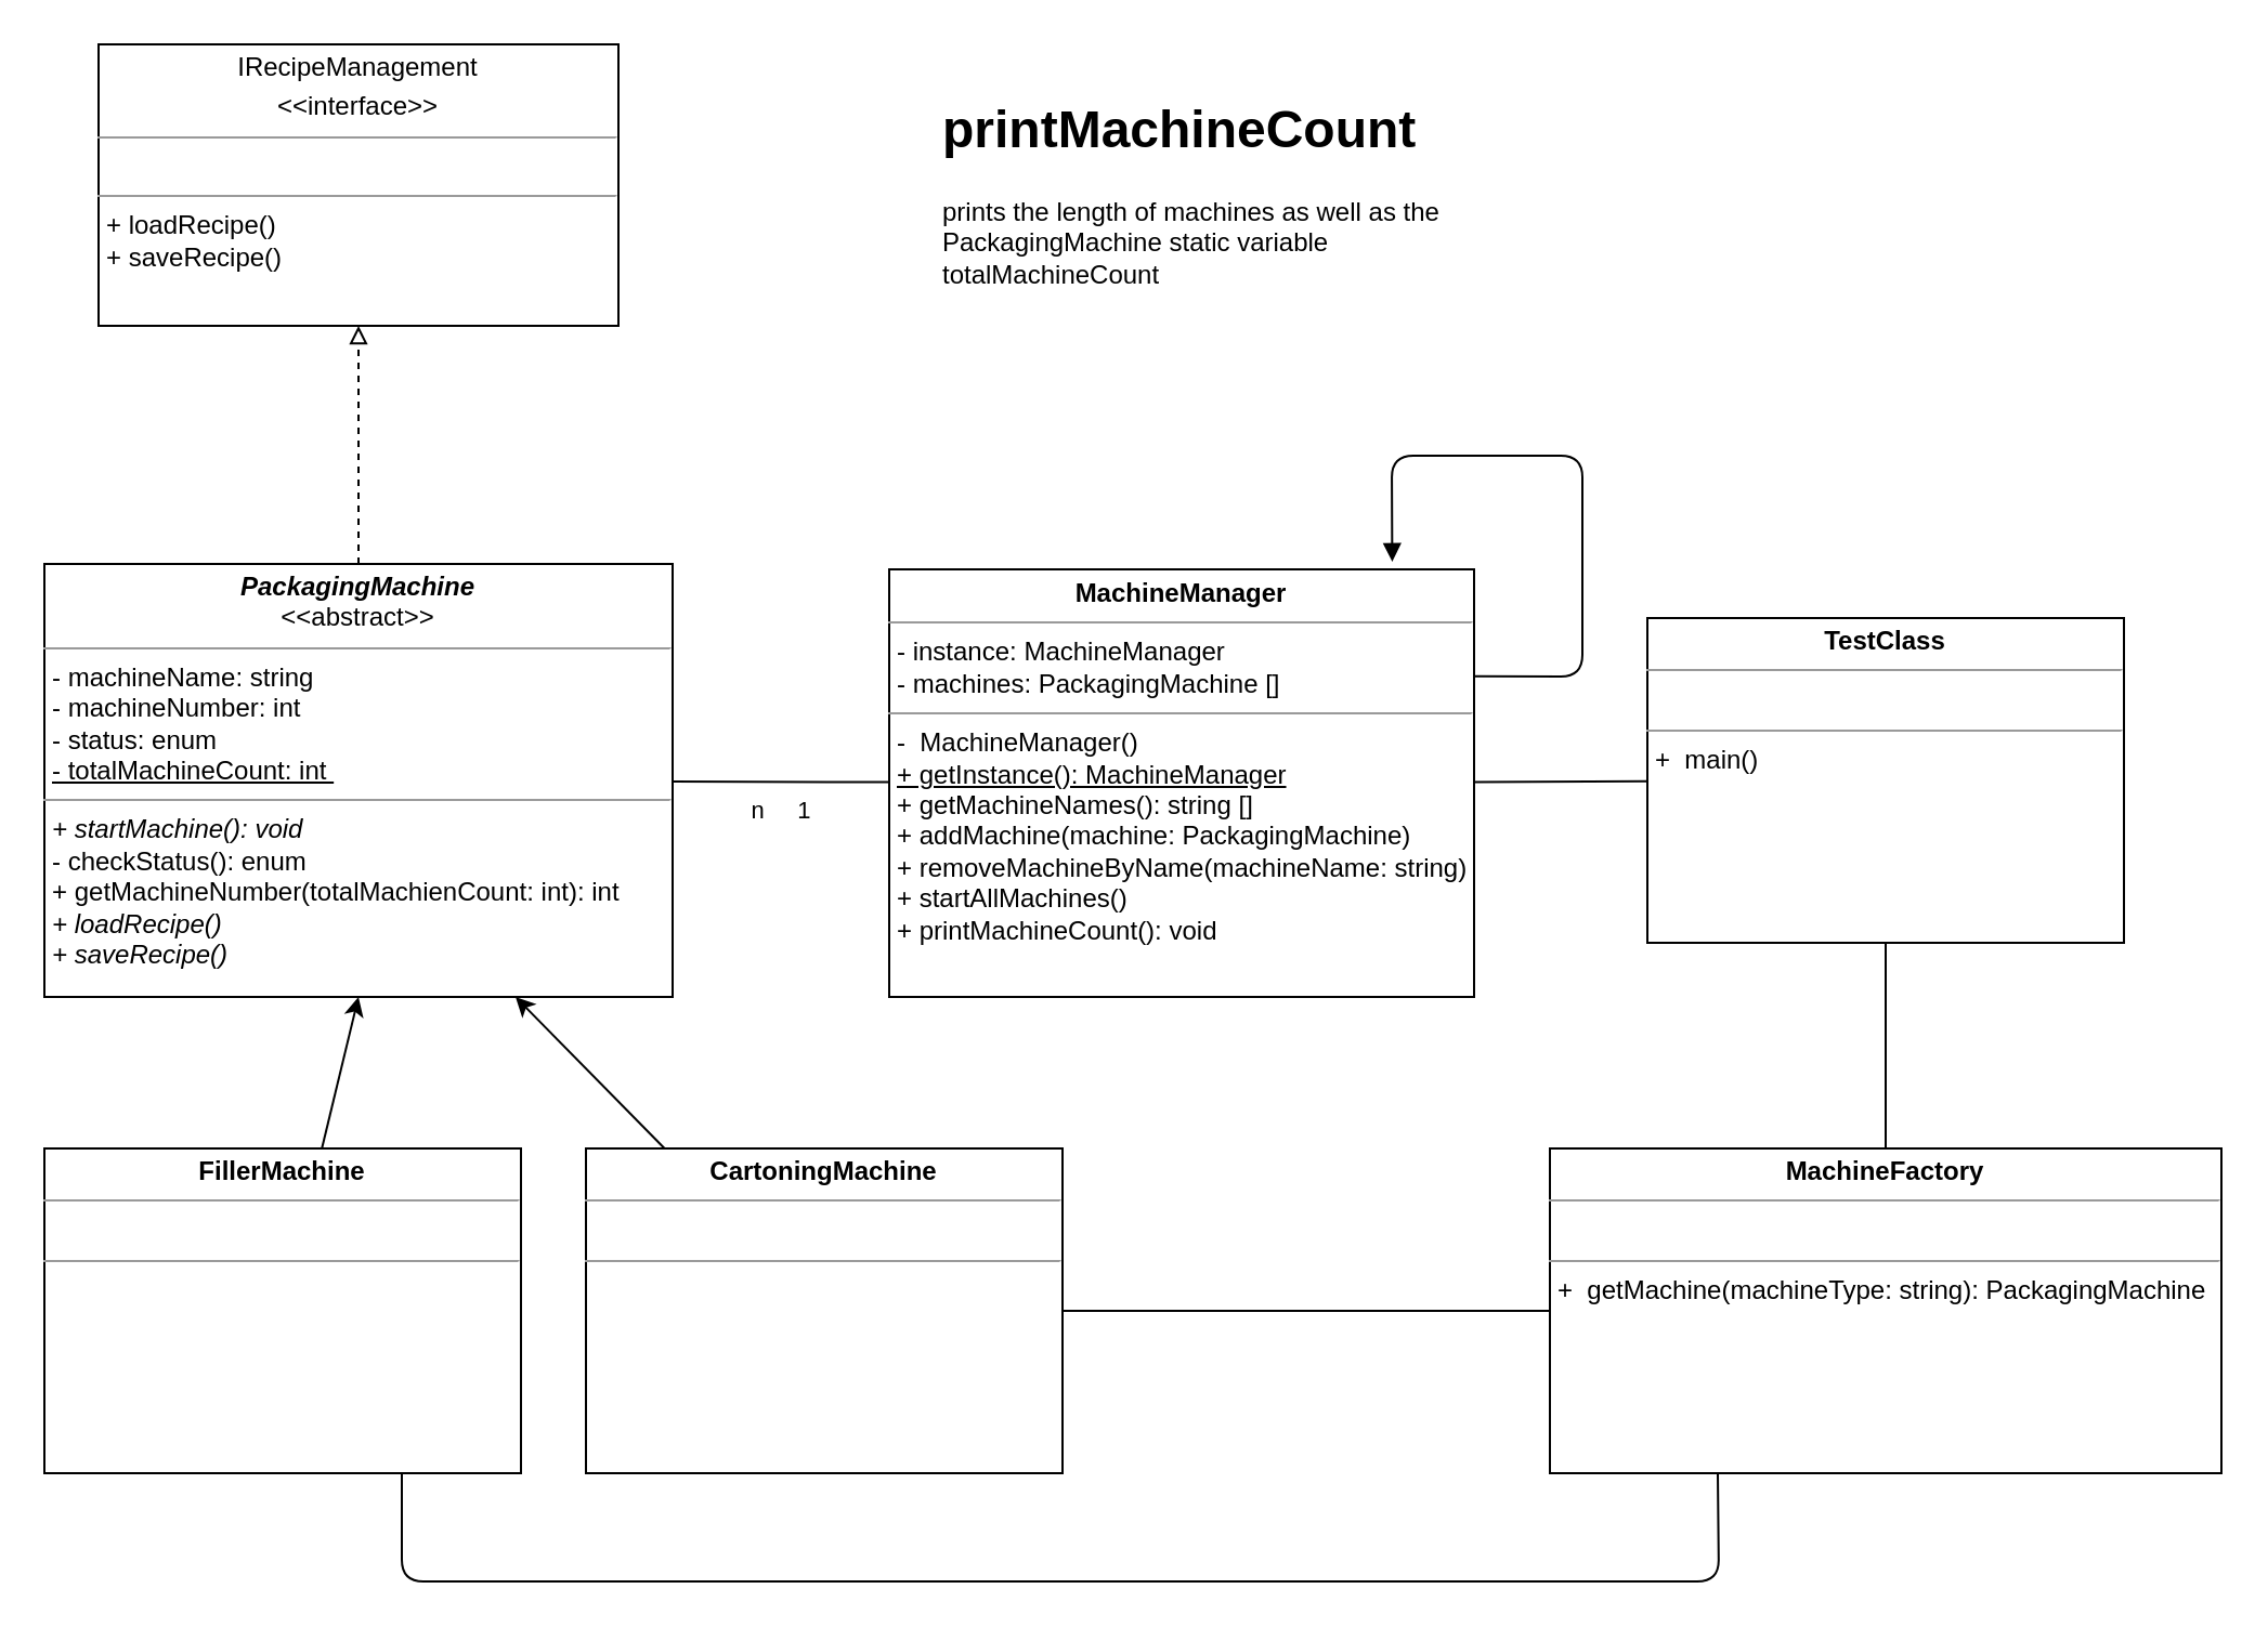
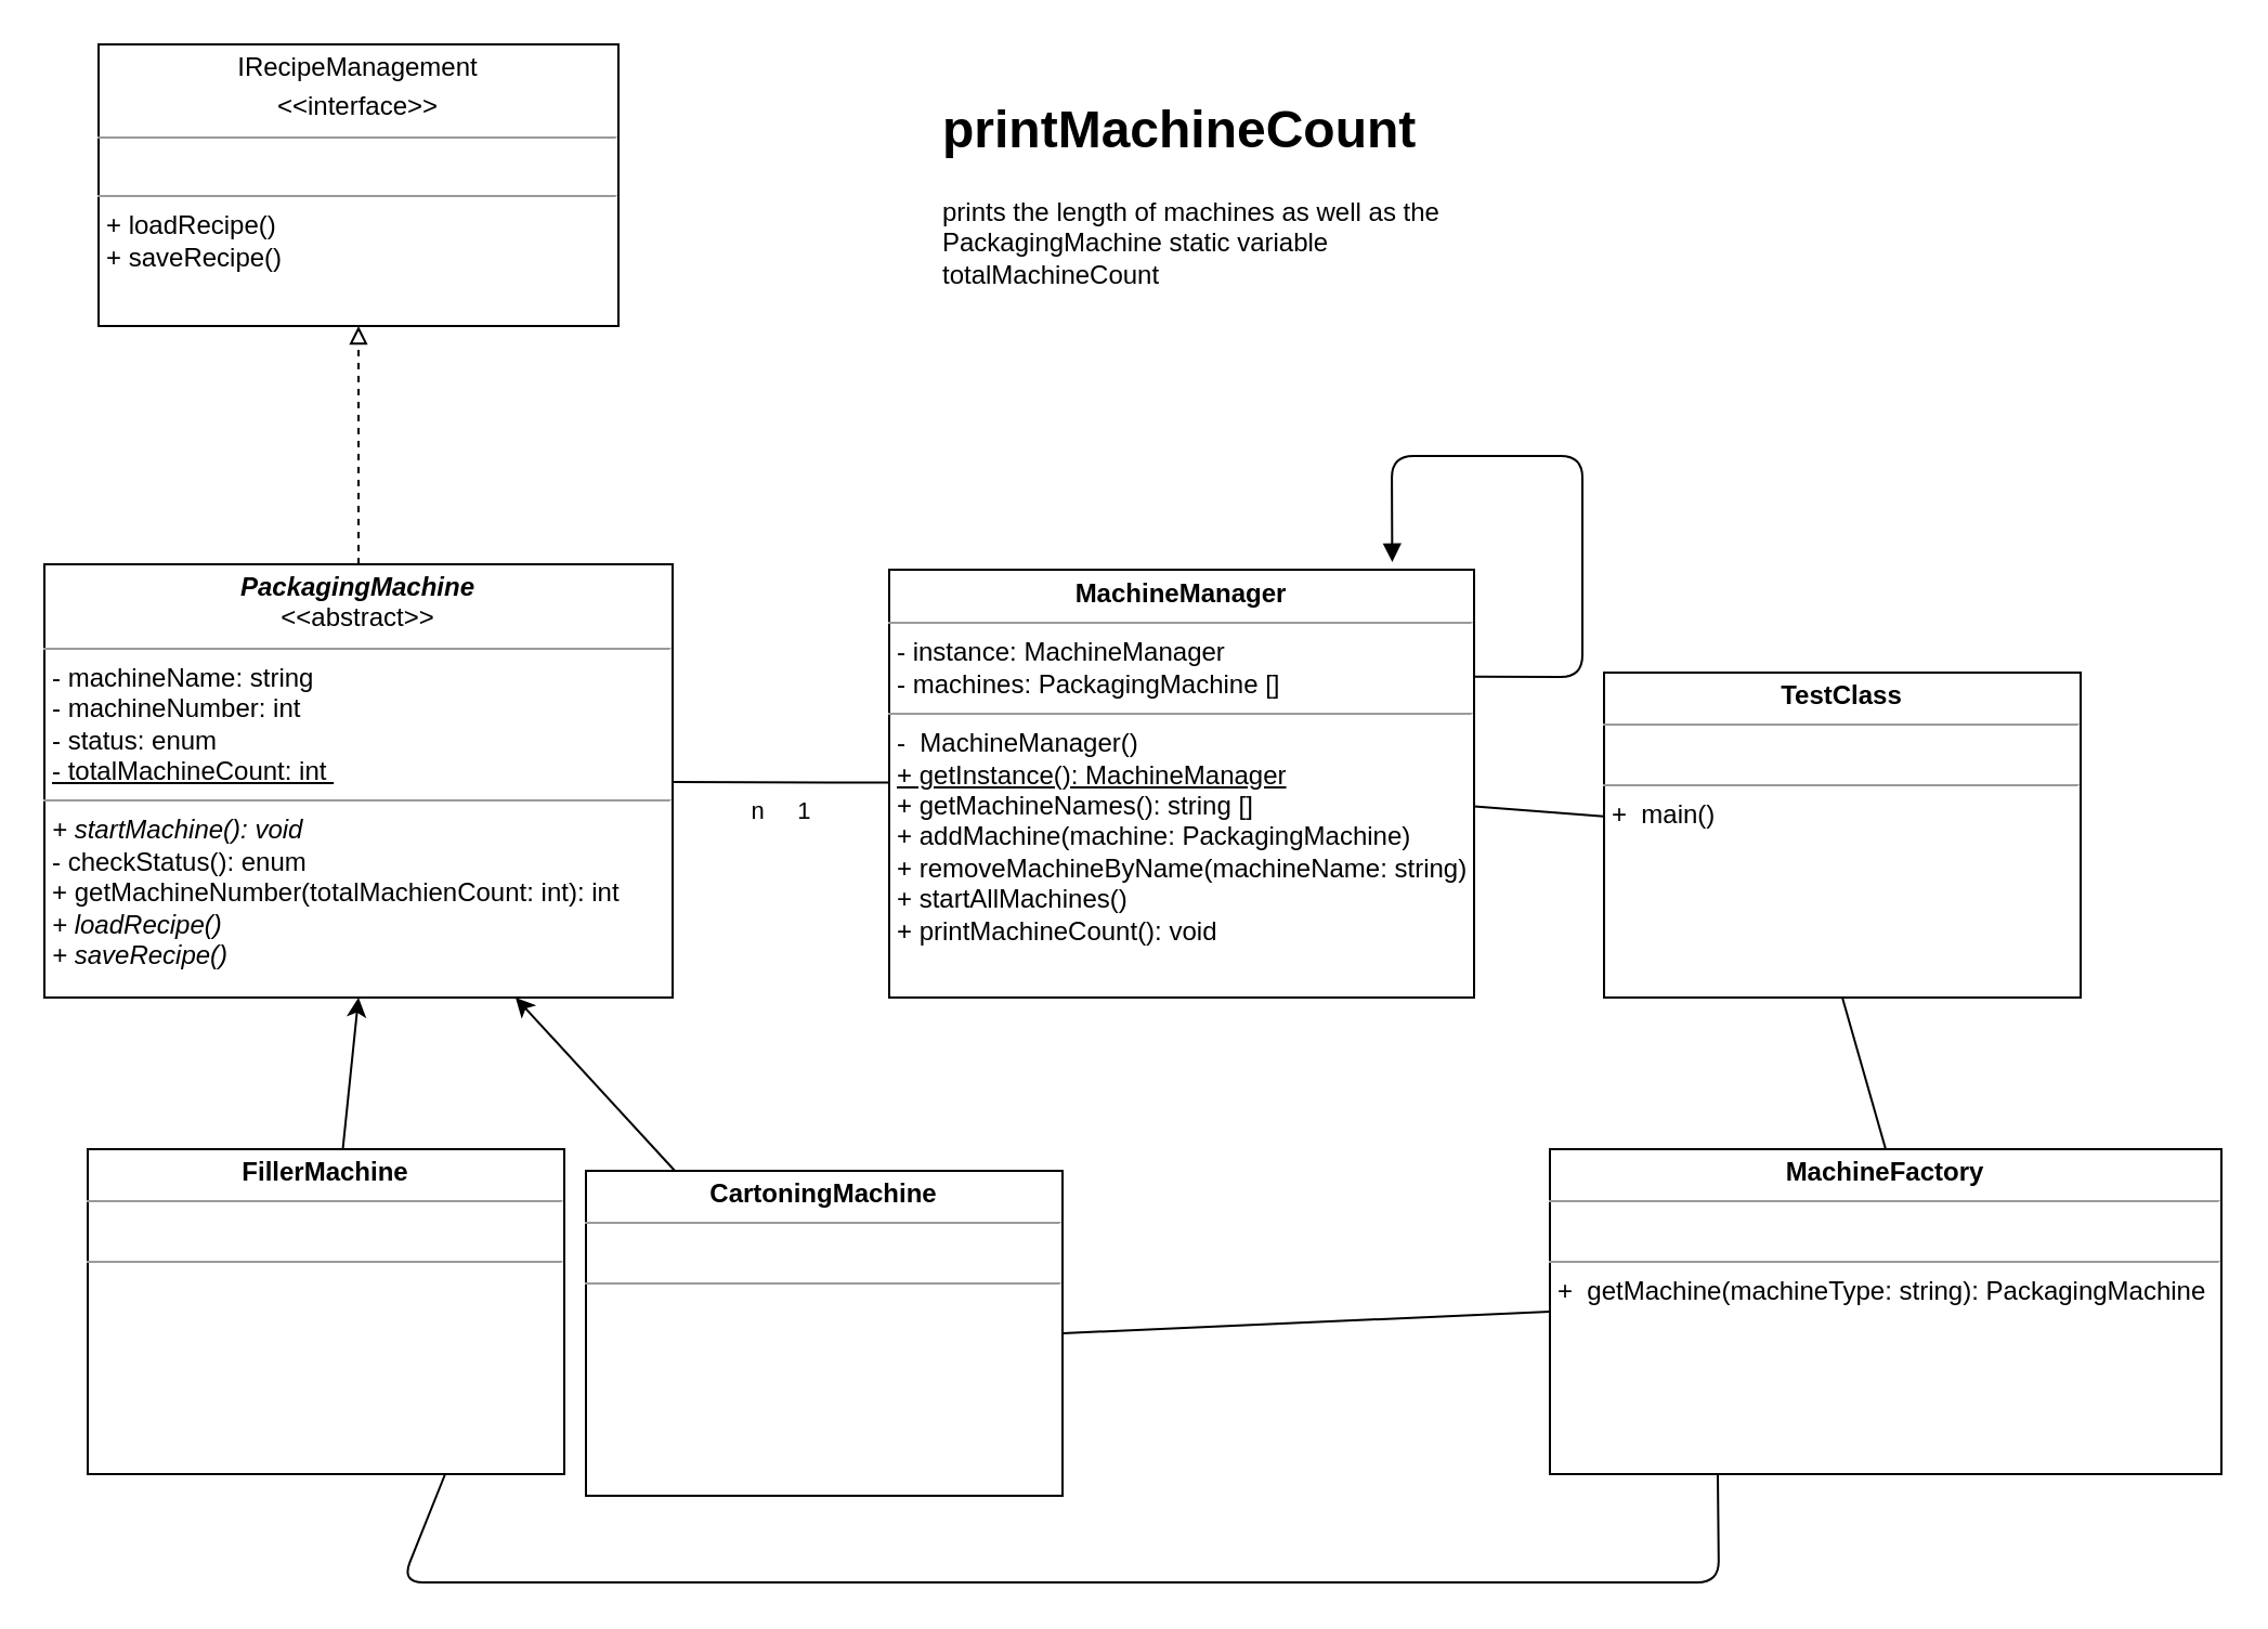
- <mxCell id="14" value="&lt;p style=&quot;margin:0px;margin-top:4px;text-align:center;&quot;&gt;&lt;b&gt;TestClass&lt;/b&gt;&lt;/p&gt;&lt;hr size=&quot;1&quot;&gt;&lt;p style=&quot;margin:0px;margin-left:4px;&quot;&gt;&lt;br&gt;&lt;/p&gt;&lt;hr size=&quot;1&quot;&gt;&lt;p style=&quot;margin:0px;margin-left:4px;&quot;&gt;+&amp;nbsp; main()&lt;/p&gt;" style="verticalAlign=top;align=left;overflow=fill;fontSize=12;fontFamily=Helvetica;html=1;fillColor=default;perimeterSpacing=0;gradientColor=none;" vertex="1" parent="1"><mxGeometry x="760" y="285" width="220" height="150" as="geometry" /></mxCell>
+ <mxCell id="14" value="&lt;p style=&quot;margin:0px;margin-top:4px;text-align:center;&quot;&gt;&lt;b&gt;TestClass&lt;/b&gt;&lt;/p&gt;&lt;hr size=&quot;1&quot;&gt;&lt;p style=&quot;margin:0px;margin-left:4px;&quot;&gt;&lt;br&gt;&lt;/p&gt;&lt;hr size=&quot;1&quot;&gt;&lt;p style=&quot;margin:0px;margin-left:4px;&quot;&gt;+&amp;nbsp; main()&lt;/p&gt;" style="verticalAlign=top;align=left;overflow=fill;fontSize=12;fontFamily=Helvetica;html=1;fillColor=default;perimeterSpacing=0;gradientColor=none;" vertex="1" parent="1"><mxGeometry x="740" y="310" width="220" height="150" as="geometry" /></mxCell>
- <mxCell id="10" value="&lt;p style=&quot;margin:0px;margin-top:4px;text-align:center;&quot;&gt;&lt;b&gt;FillerMachine&lt;/b&gt;&lt;/p&gt;&lt;hr size=&quot;1&quot;&gt;&lt;p style=&quot;margin:0px;margin-left:4px;&quot;&gt;&lt;br&gt;&lt;/p&gt;&lt;hr size=&quot;1&quot;&gt;&lt;p style=&quot;margin:0px;margin-left:4px;&quot;&gt;&lt;br&gt;&lt;/p&gt;" style="verticalAlign=top;align=left;overflow=fill;fontSize=12;fontFamily=Helvetica;html=1;fillColor=default;perimeterSpacing=0;gradientColor=none;" vertex="1" parent="1"><mxGeometry x="20" y="530" width="220" height="150" as="geometry" /></mxCell>
+ <mxCell id="10" value="&lt;p style=&quot;margin:0px;margin-top:4px;text-align:center;&quot;&gt;&lt;b&gt;FillerMachine&lt;/b&gt;&lt;/p&gt;&lt;hr size=&quot;1&quot;&gt;&lt;p style=&quot;margin:0px;margin-left:4px;&quot;&gt;&lt;br&gt;&lt;/p&gt;&lt;hr size=&quot;1&quot;&gt;&lt;p style=&quot;margin:0px;margin-left:4px;&quot;&gt;&lt;br&gt;&lt;/p&gt;" style="verticalAlign=top;align=left;overflow=fill;fontSize=12;fontFamily=Helvetica;html=1;fillColor=default;perimeterSpacing=0;gradientColor=none;" vertex="1" parent="1"><mxGeometry x="40" y="530" width="220" height="150" as="geometry" /></mxCell>
- <mxCell id="12" value="&lt;p style=&quot;margin:0px;margin-top:4px;text-align:center;&quot;&gt;&lt;b&gt;CartoningMachine&lt;/b&gt;&lt;/p&gt;&lt;hr size=&quot;1&quot;&gt;&lt;p style=&quot;margin:0px;margin-left:4px;&quot;&gt;&lt;br&gt;&lt;/p&gt;&lt;hr size=&quot;1&quot;&gt;&lt;p style=&quot;margin:0px;margin-left:4px;&quot;&gt;&lt;br&gt;&lt;/p&gt;" style="verticalAlign=top;align=left;overflow=fill;fontSize=12;fontFamily=Helvetica;html=1;fillColor=default;perimeterSpacing=0;gradientColor=none;" vertex="1" parent="1"><mxGeometry x="270" y="530" width="220" height="150" as="geometry" /></mxCell>
+ <mxCell id="12" value="&lt;p style=&quot;margin:0px;margin-top:4px;text-align:center;&quot;&gt;&lt;b&gt;CartoningMachine&lt;/b&gt;&lt;/p&gt;&lt;hr size=&quot;1&quot;&gt;&lt;p style=&quot;margin:0px;margin-left:4px;&quot;&gt;&lt;br&gt;&lt;/p&gt;&lt;hr size=&quot;1&quot;&gt;&lt;p style=&quot;margin:0px;margin-left:4px;&quot;&gt;&lt;br&gt;&lt;/p&gt;" style="verticalAlign=top;align=left;overflow=fill;fontSize=12;fontFamily=Helvetica;html=1;fillColor=default;perimeterSpacing=0;gradientColor=none;" vertex="1" parent="1"><mxGeometry x="270" y="540" width="220" height="150" as="geometry" /></mxCell>
